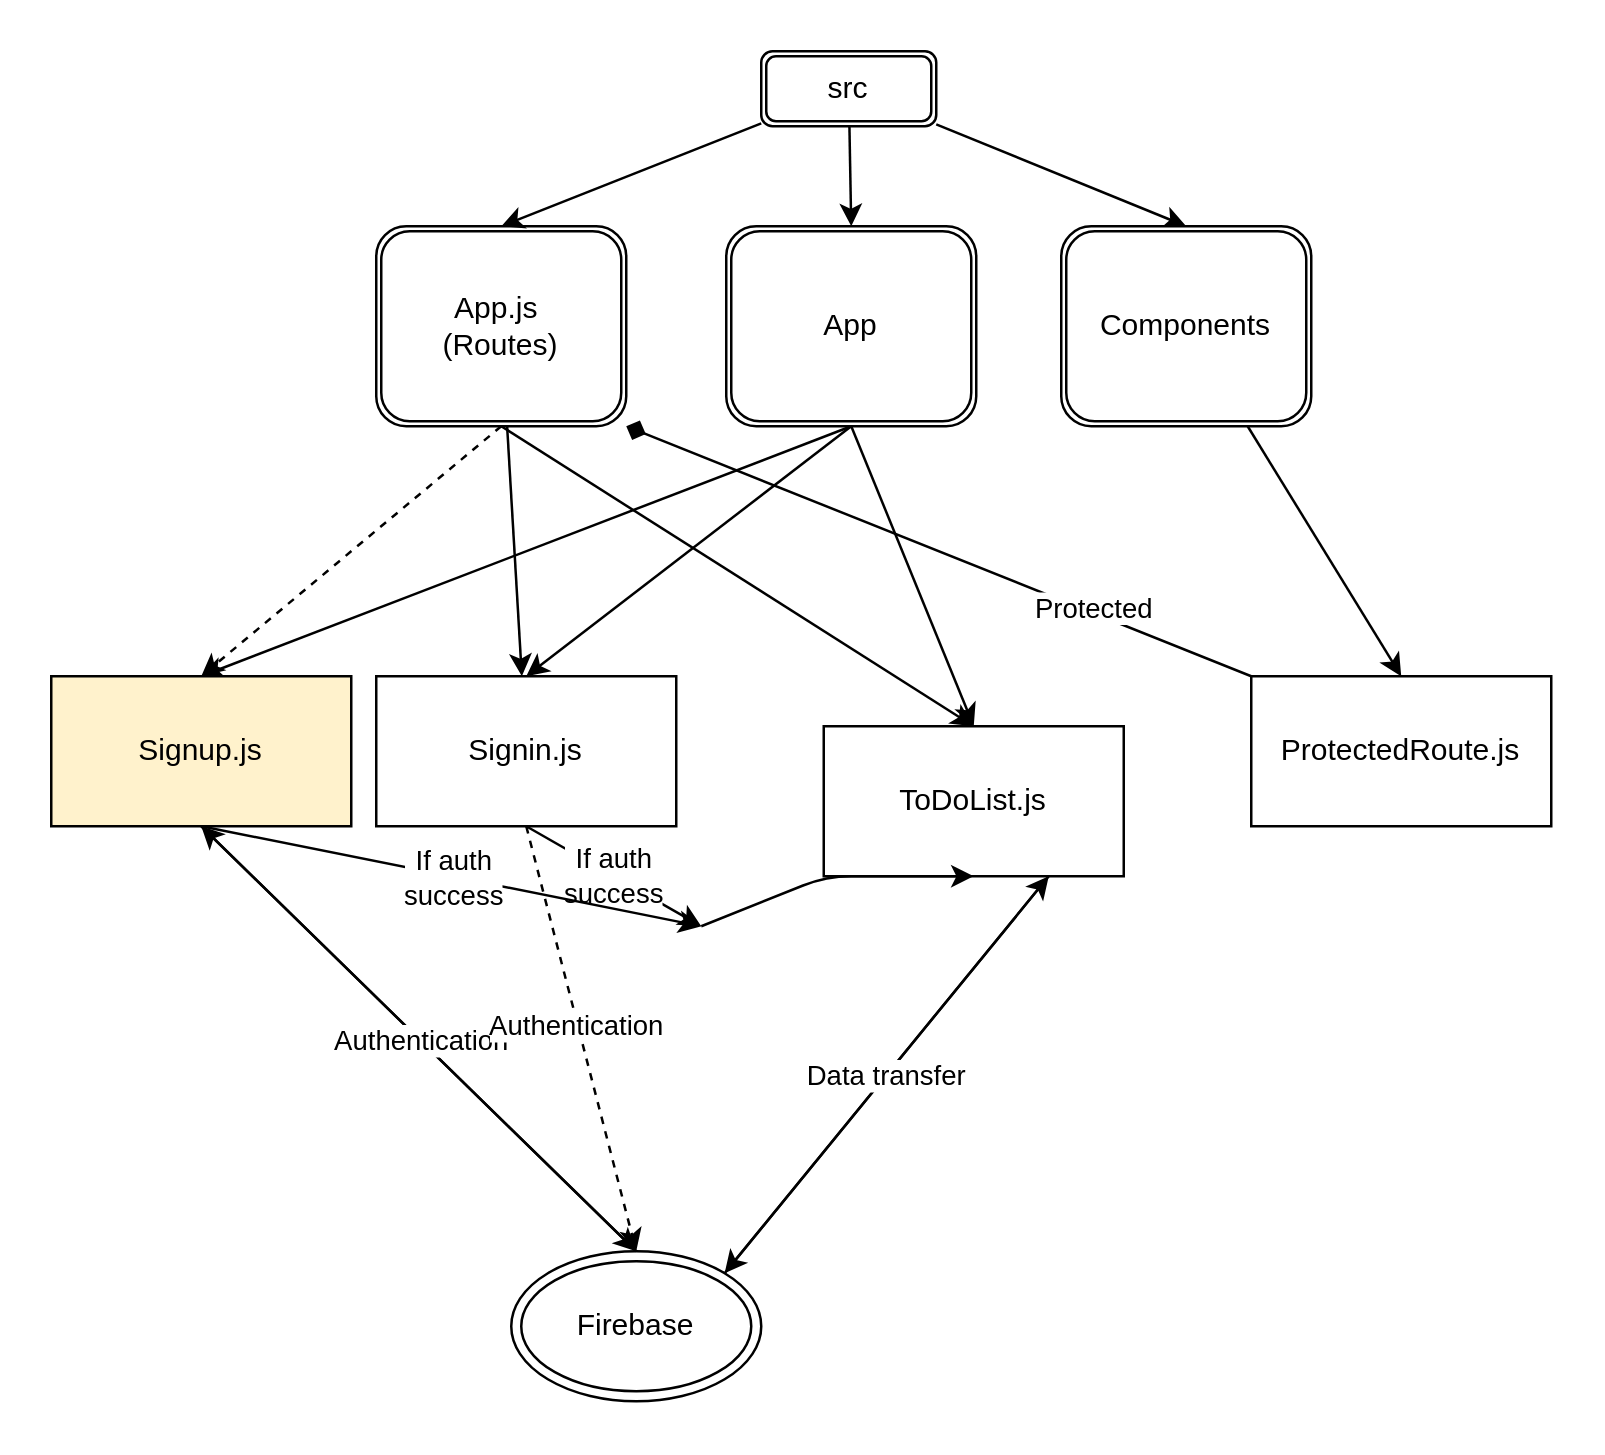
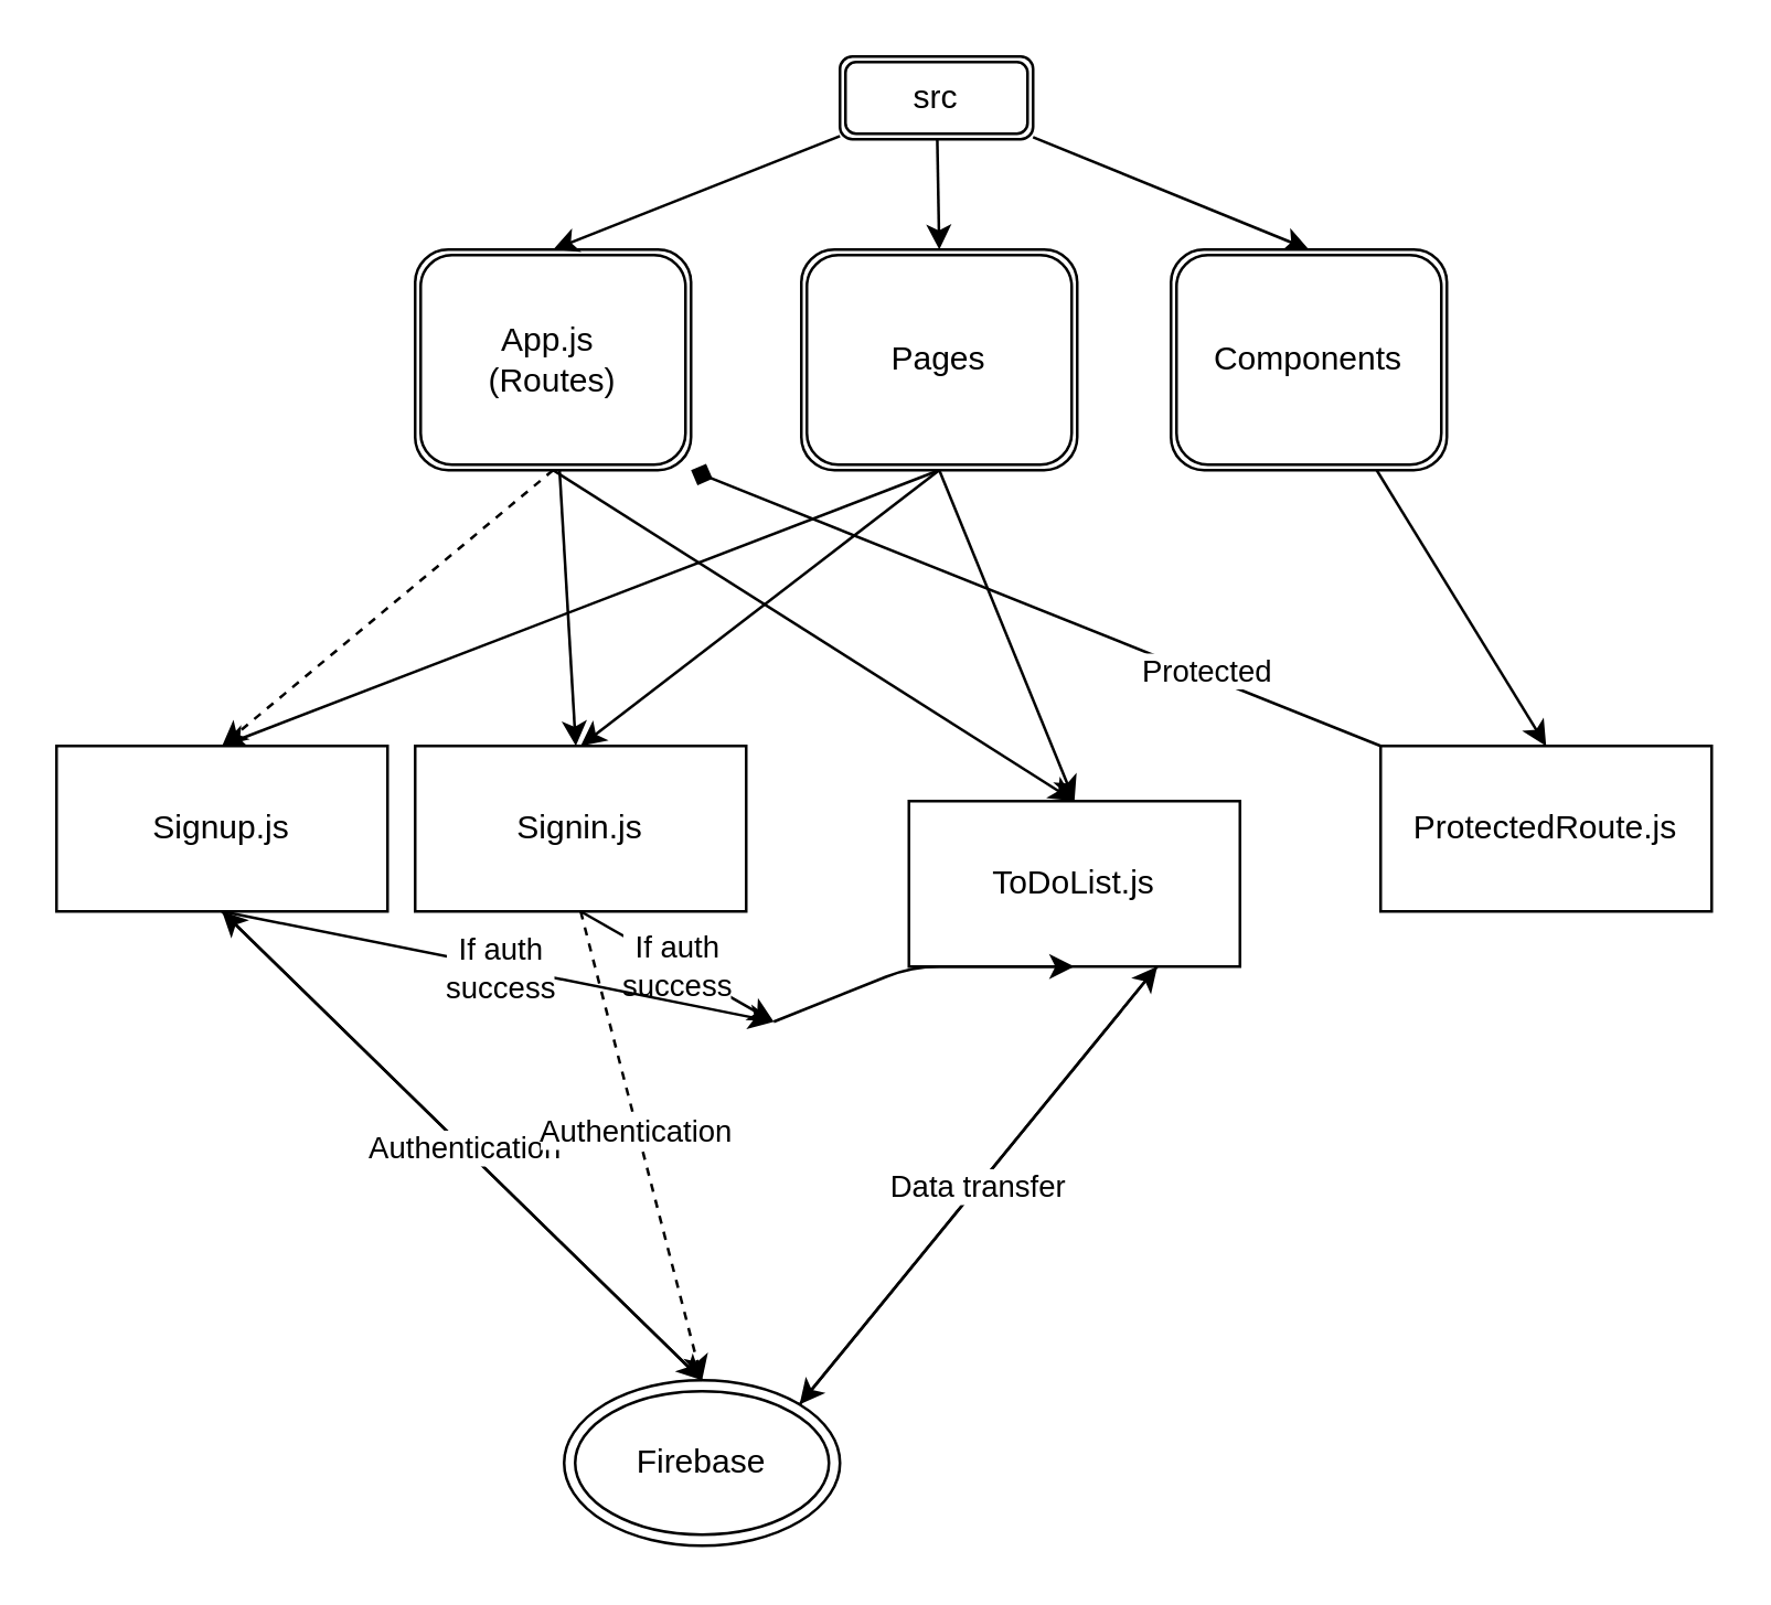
- <mxCell id="13" value="App" style="shape=ext;double=1;rounded=1;whiteSpace=wrap;html=1;" parent="1" vertex="1"><mxGeometry x="290" y="90" width="100" height="80" as="geometry" /></mxCell>
+ <mxCell id="13" value="Pages" style="shape=ext;double=1;rounded=1;whiteSpace=wrap;html=1;" parent="1" vertex="1"><mxGeometry x="290" y="90" width="100" height="80" as="geometry" /></mxCell>
- <mxCell id="20" value="Signup.js" style="rounded=0;whiteSpace=wrap;html=1;fillColor=#fff2cc;" parent="1" vertex="1"><mxGeometry x="20" y="270" width="120" height="60" as="geometry" /></mxCell>
+ <mxCell id="20" value="Signup.js" style="rounded=0;whiteSpace=wrap;html=1;" parent="1" vertex="1"><mxGeometry x="20" y="270" width="120" height="60" as="geometry" /></mxCell>
